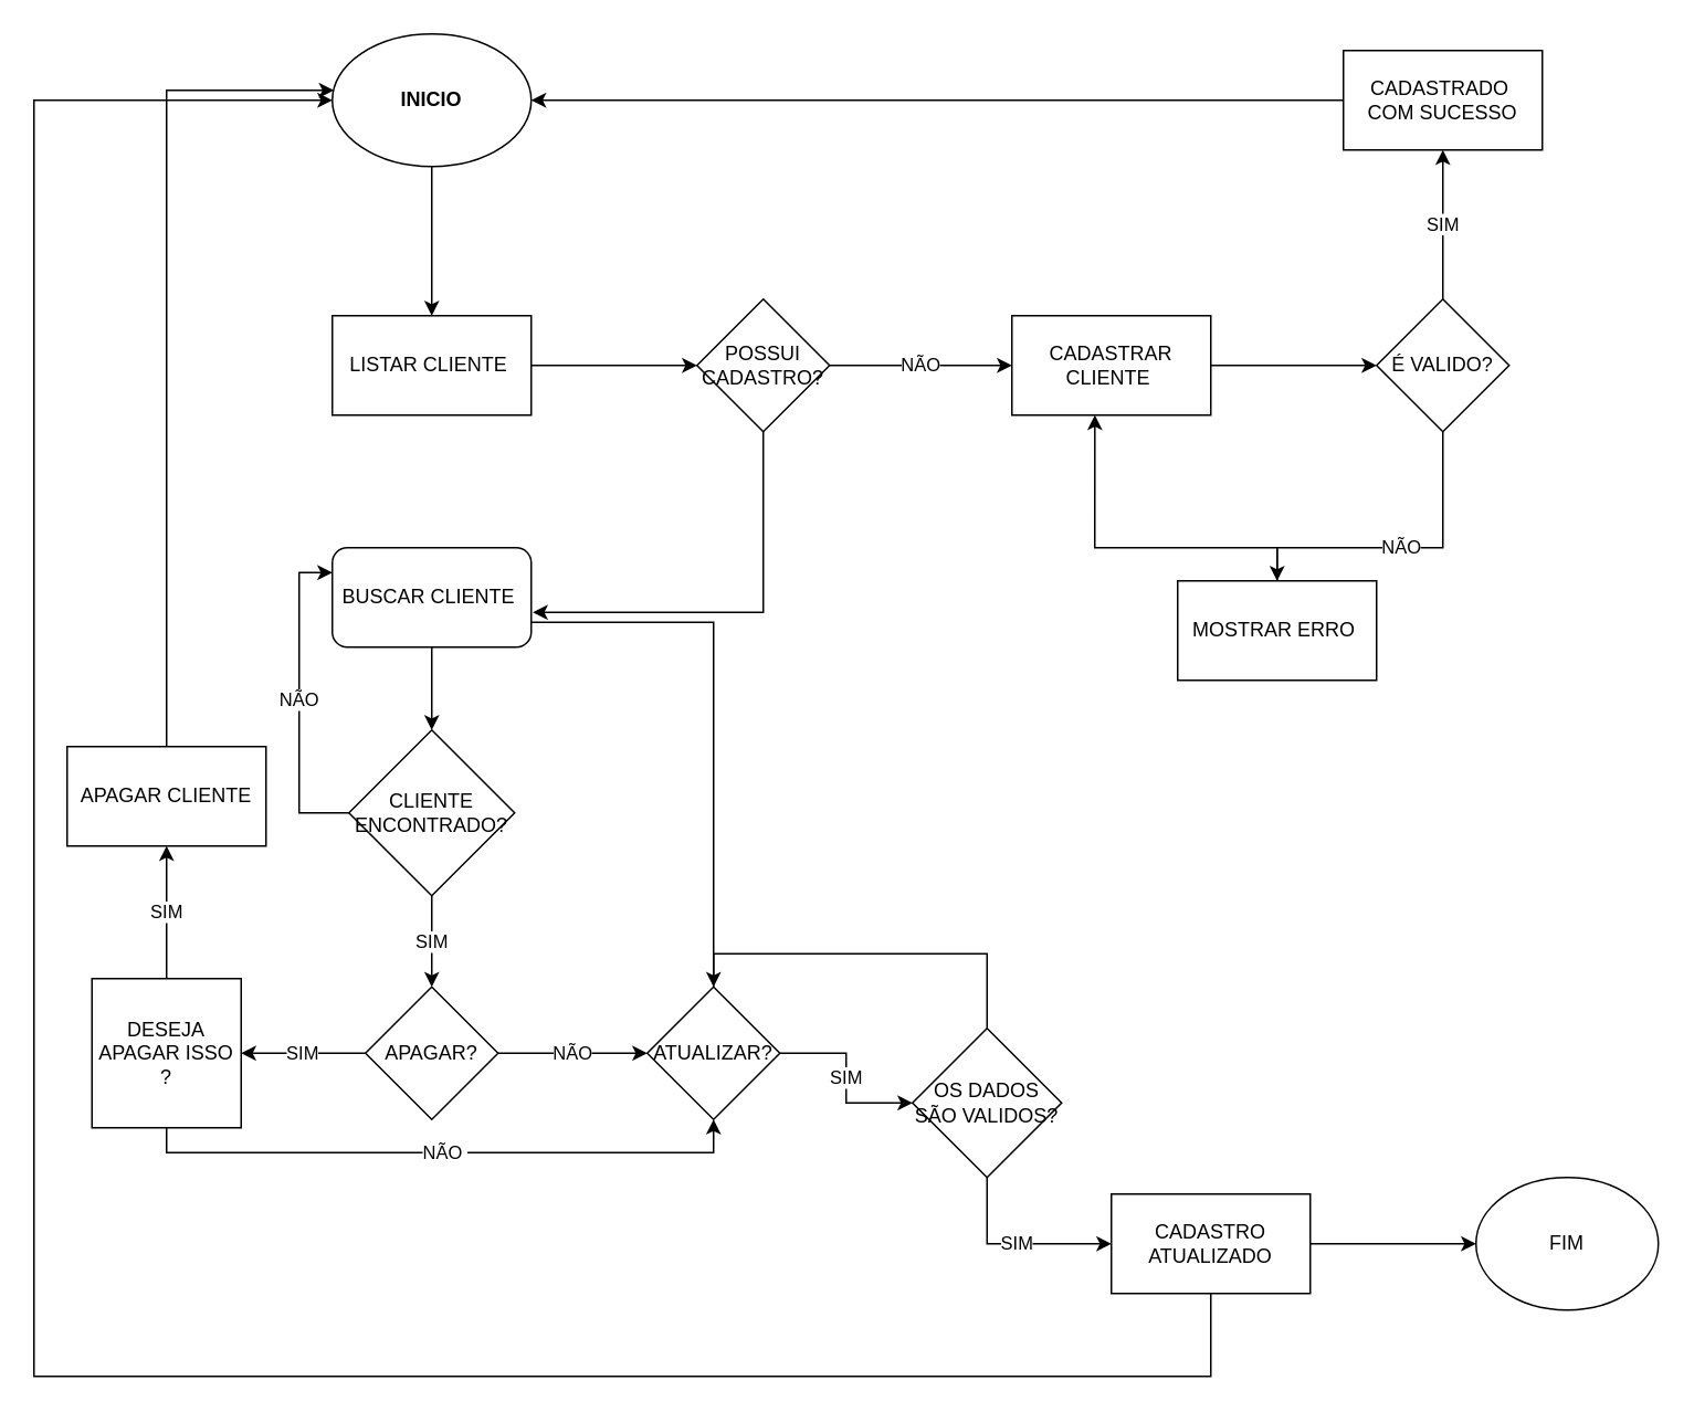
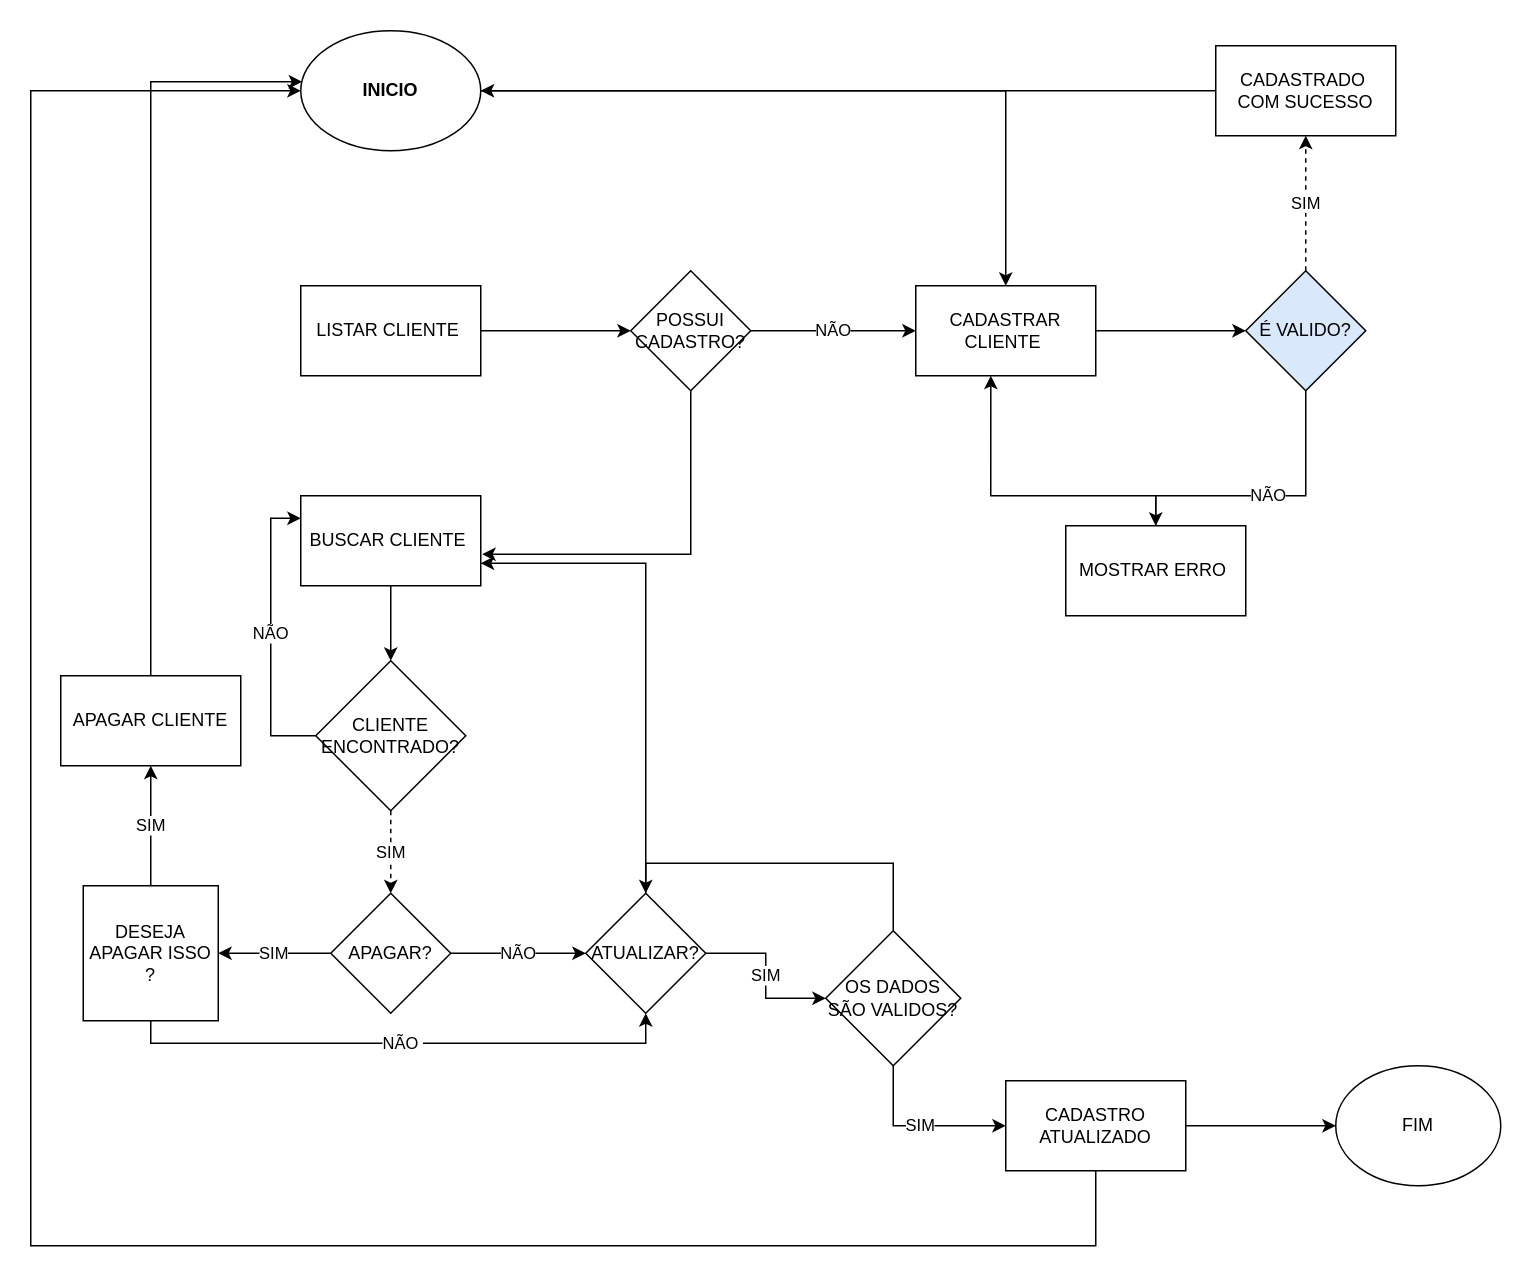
- <mxCell id="2" value="" style="edgeStyle=orthogonalEdgeStyle;rounded=0;orthogonalLoop=1;jettySize=auto;html=1;" parent="1" source="3" target="5" edge="1"><mxGeometry relative="1" as="geometry" /></mxCell>
+ <mxCell id="2" value="" style="edgeStyle=orthogonalEdgeStyle;rounded=0;orthogonalLoop=1;jettySize=auto;html=1;" parent="1" source="3" target="11" edge="1"><mxGeometry relative="1" as="geometry" /></mxCell>
- <mxCell id="13" value="SIM" style="edgeStyle=orthogonalEdgeStyle;rounded=0;orthogonalLoop=1;jettySize=auto;html=1;" parent="1" source="14" target="18" edge="1"><mxGeometry relative="1" as="geometry" /></mxCell>
+ <mxCell id="13" value="SIM" style="edgeStyle=orthogonalEdgeStyle;rounded=0;orthogonalLoop=1;jettySize=auto;html=1;dashed=1;" parent="1" source="14" target="18" edge="1"><mxGeometry relative="1" as="geometry" /></mxCell>
- <mxCell id="14" value="É VALIDO?" style="rhombus;whiteSpace=wrap;html=1;" parent="1" vertex="1"><mxGeometry x="830" y="180" width="80" height="80" as="geometry" /></mxCell>
+ <mxCell id="14" value="É VALIDO?" style="rhombus;whiteSpace=wrap;html=1;fillColor=#dae8fc;" parent="1" vertex="1"><mxGeometry x="830" y="180" width="80" height="80" as="geometry" /></mxCell>
- <mxCell id="7" value="BUSCAR CLIENTE&amp;nbsp;" style="whiteSpace=wrap;html=1;rounded=1;" parent="1" vertex="1"><mxGeometry x="200" y="330" width="120" height="60" as="geometry" /></mxCell>
+ <mxCell id="7" value="BUSCAR CLIENTE&amp;nbsp;" style="whiteSpace=wrap;html=1;" parent="1" vertex="1"><mxGeometry x="200" y="330" width="120" height="60" as="geometry" /></mxCell>
- <mxCell id="31" style="edgeStyle=orthogonalEdgeStyle;rounded=0;orthogonalLoop=1;jettySize=auto;html=1;entryX=1;entryY=0.75;entryDx=0;entryDy=0;endArrow=none;" edge="1" parent="1" source="32" target="7"><mxGeometry relative="1" as="geometry"><Array as="points"><mxPoint x="430" y="375" /></Array></mxGeometry></mxCell>
+ <mxCell id="31" style="edgeStyle=orthogonalEdgeStyle;rounded=0;orthogonalLoop=1;jettySize=auto;html=1;entryX=1;entryY=0.75;entryDx=0;entryDy=0;" edge="1" parent="1" source="32" target="7"><mxGeometry relative="1" as="geometry"><Array as="points"><mxPoint x="430" y="375" /></Array></mxGeometry></mxCell>
- <mxCell id="20" value="SIM" style="edgeStyle=orthogonalEdgeStyle;rounded=0;orthogonalLoop=1;jettySize=auto;html=1;" parent="1" source="21" target="24" edge="1"><mxGeometry relative="1" as="geometry" /></mxCell>
+ <mxCell id="20" value="SIM" style="edgeStyle=orthogonalEdgeStyle;rounded=0;orthogonalLoop=1;jettySize=auto;html=1;dashed=1;" parent="1" source="21" target="24" edge="1"><mxGeometry relative="1" as="geometry" /></mxCell>
